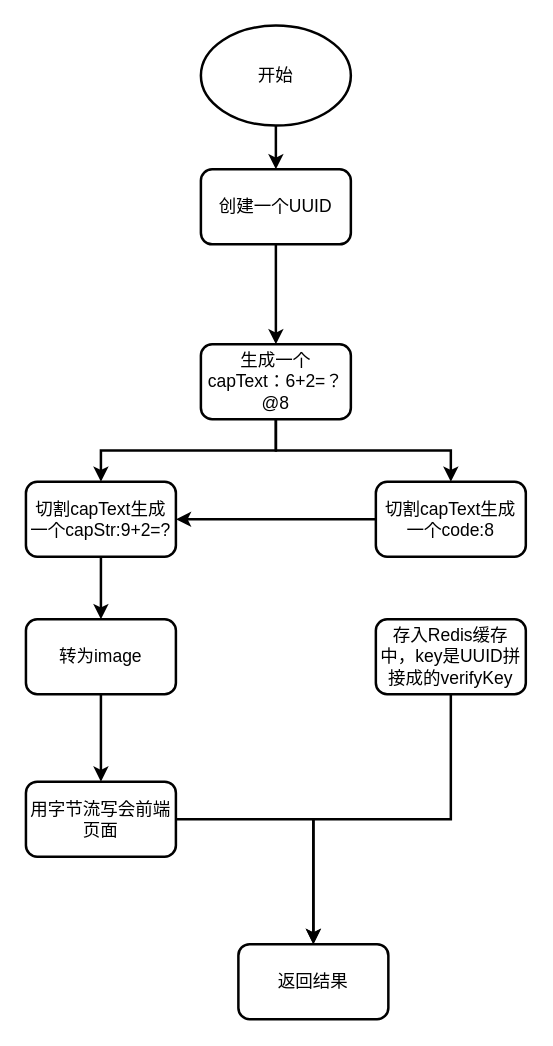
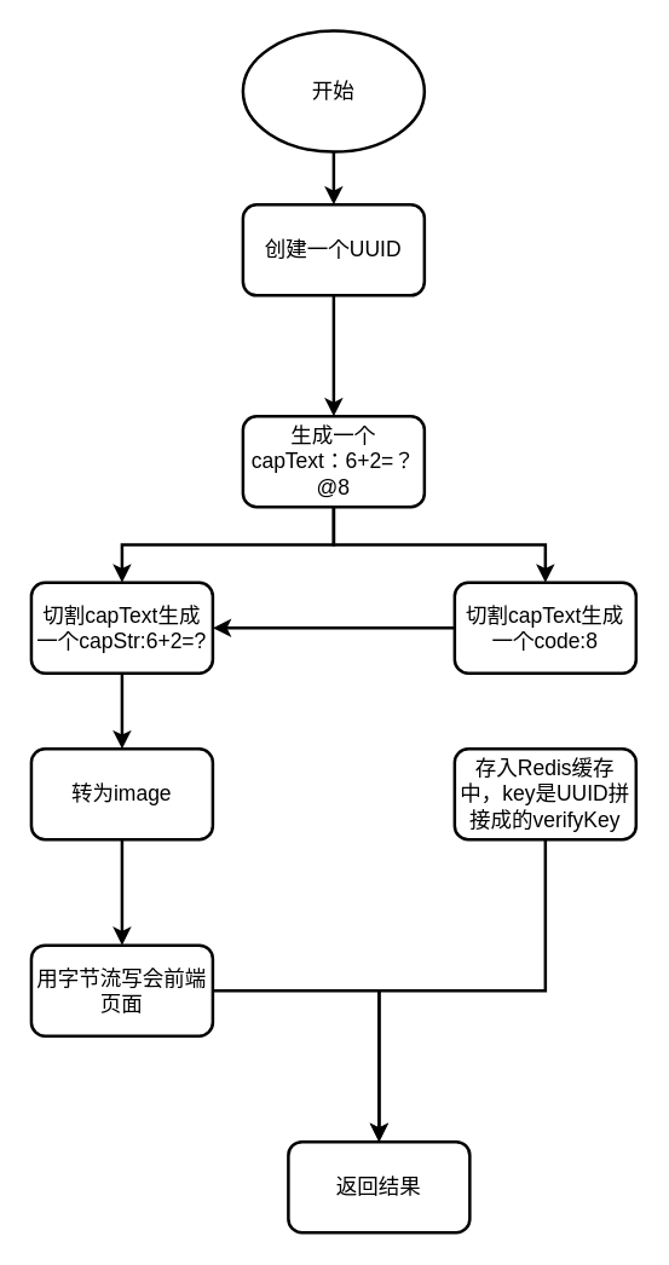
- <mxCell id="10" value="切割capText生成一个capStr:9+2=?" style="rounded=1;whiteSpace=wrap;html=1;fontSize=14;strokeWidth=2;" vertex="1" parent="1"><mxGeometry x="20" y="385" width="120" height="60" as="geometry" /></mxCell>
+ <mxCell id="10" value="切割capText生成一个capStr:6+2=?" style="rounded=1;whiteSpace=wrap;html=1;fontSize=14;strokeWidth=2;" vertex="1" parent="1"><mxGeometry x="20" y="385" width="120" height="60" as="geometry" /></mxCell>
